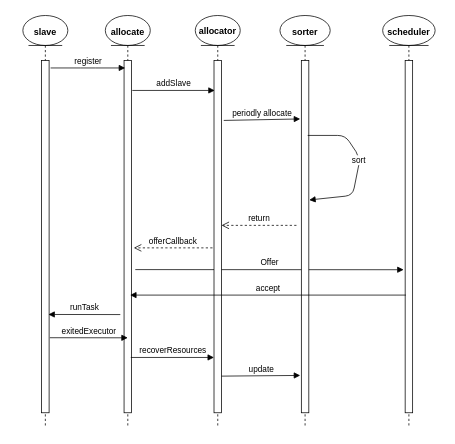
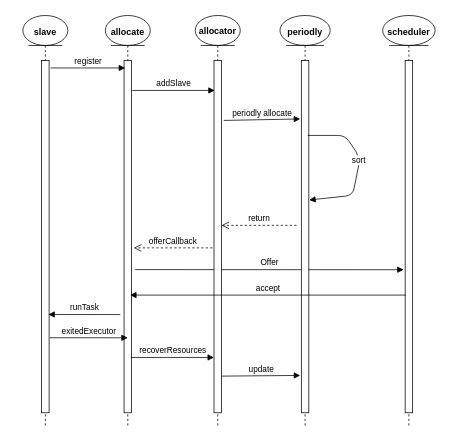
- <mxCell id="15" value="sorter" style="text;align=center;fontStyle=1;verticalAlign=middle;spacingLeft=3;spacingRight=3;strokeColor=none;rotatable=0;points=[[0,0.5],[1,0.5]];portConstraint=eastwest;" vertex="1" parent="14"><mxGeometry x="-6.5" y="8" width="80" height="26" as="geometry" /></mxCell>
+ <mxCell id="15" value="periodly" style="text;align=center;fontStyle=1;verticalAlign=middle;spacingLeft=3;spacingRight=3;strokeColor=none;rotatable=0;points=[[0,0.5],[1,0.5]];portConstraint=eastwest;" vertex="1" parent="14"><mxGeometry x="-6.5" y="8" width="80" height="26" as="geometry" /></mxCell>
